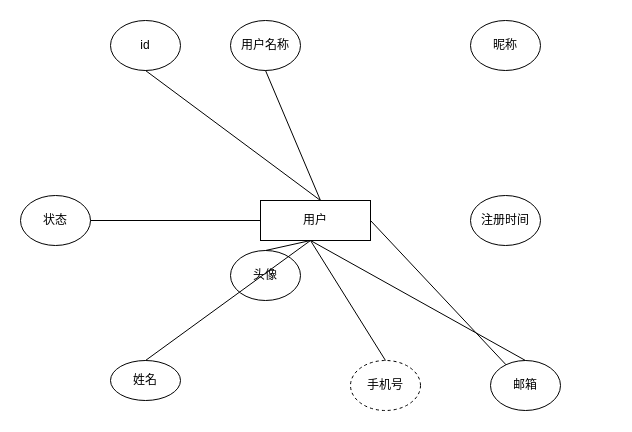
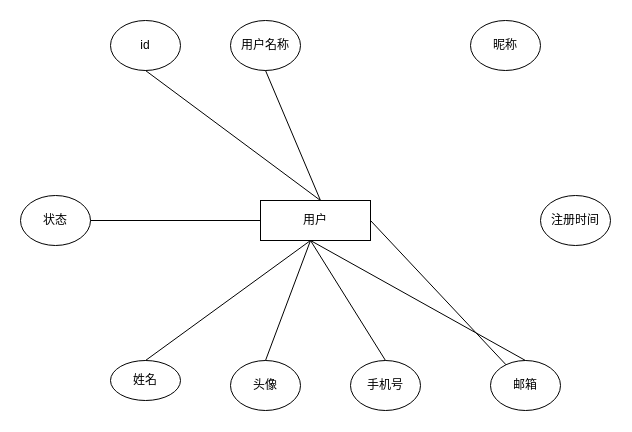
- <mxCell id="3" value="注册时间" style="ellipse;whiteSpace=wrap;html=1;" vertex="1" parent="1"><mxGeometry x="470" y="195" width="70" height="50" as="geometry" /></mxCell>
+ <mxCell id="3" value="注册时间" style="ellipse;whiteSpace=wrap;html=1;" vertex="1" parent="1"><mxGeometry x="540" y="195" width="70" height="50" as="geometry" /></mxCell>
- <mxCell id="11" value="头像" style="ellipse;whiteSpace=wrap;html=1;" vertex="1" parent="1"><mxGeometry x="230" y="250" width="70" height="50" as="geometry" /></mxCell>
+ <mxCell id="11" value="头像" style="ellipse;whiteSpace=wrap;html=1;" vertex="1" parent="1"><mxGeometry x="230" y="360" width="70" height="50" as="geometry" /></mxCell>
- <mxCell id="10" value="手机号" style="ellipse;whiteSpace=wrap;html=1;dashed=1;" vertex="1" parent="1"><mxGeometry x="350" y="360" width="70" height="50" as="geometry" /></mxCell>
+ <mxCell id="10" value="手机号" style="ellipse;whiteSpace=wrap;html=1;" vertex="1" parent="1"><mxGeometry x="350" y="360" width="70" height="50" as="geometry" /></mxCell>
